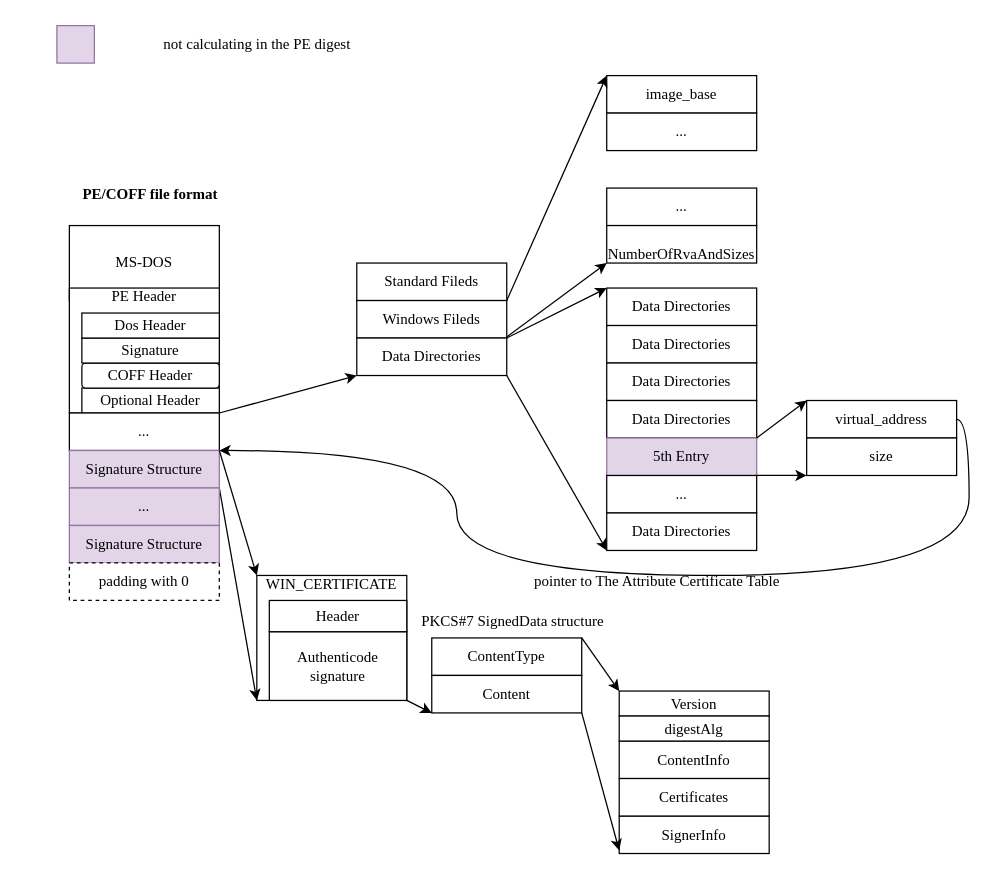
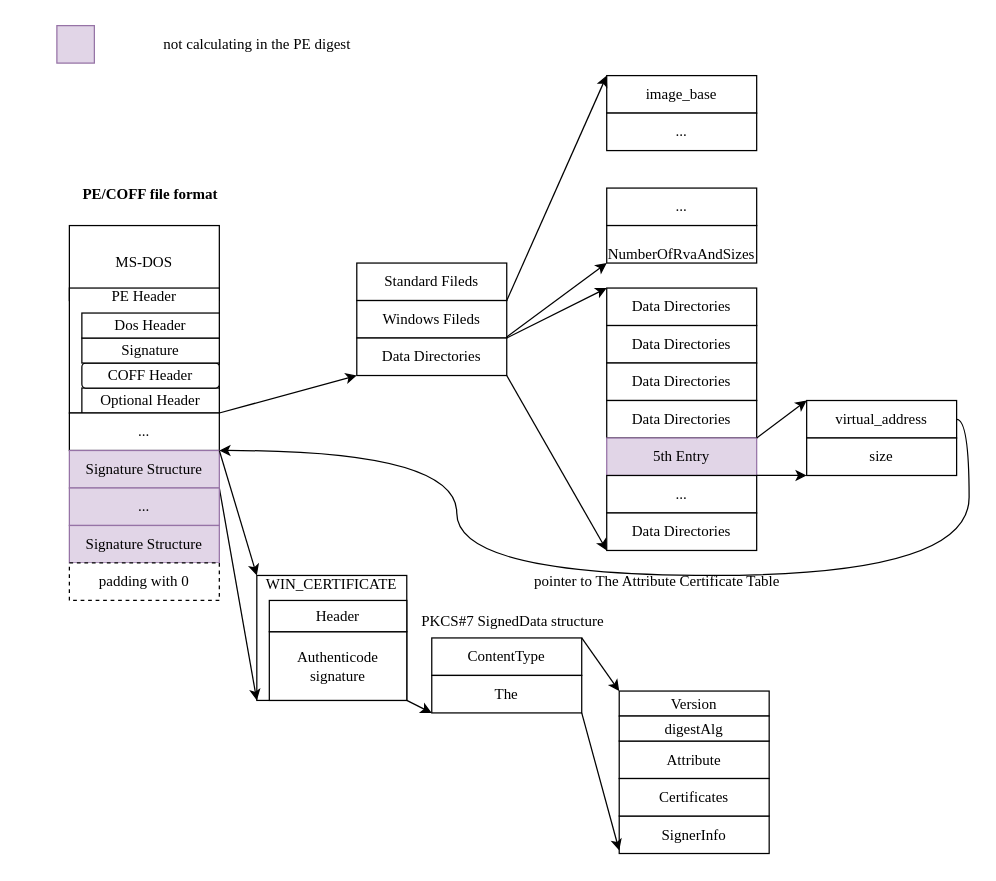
- <mxCell id="45" value="Content" style="rounded=0;whiteSpace=wrap;html=1;fontFamily=Verdana;" parent="1" vertex="1"><mxGeometry x="345" y="540" width="120" height="30" as="geometry" /></mxCell>
+ <mxCell id="45" value="The" style="rounded=0;whiteSpace=wrap;html=1;fontFamily=Verdana;" parent="1" vertex="1"><mxGeometry x="345" y="540" width="120" height="30" as="geometry" /></mxCell>
- <mxCell id="36" value="ContentInfo" style="rounded=0;whiteSpace=wrap;html=1;container=0;fontFamily=Verdana;" parent="1" vertex="1"><mxGeometry x="495" y="592.5" width="120" height="30" as="geometry" /></mxCell>
+ <mxCell id="36" value="Attribute" style="rounded=0;whiteSpace=wrap;html=1;container=0;fontFamily=Verdana;" parent="1" vertex="1"><mxGeometry x="495" y="592.5" width="120" height="30" as="geometry" /></mxCell>
